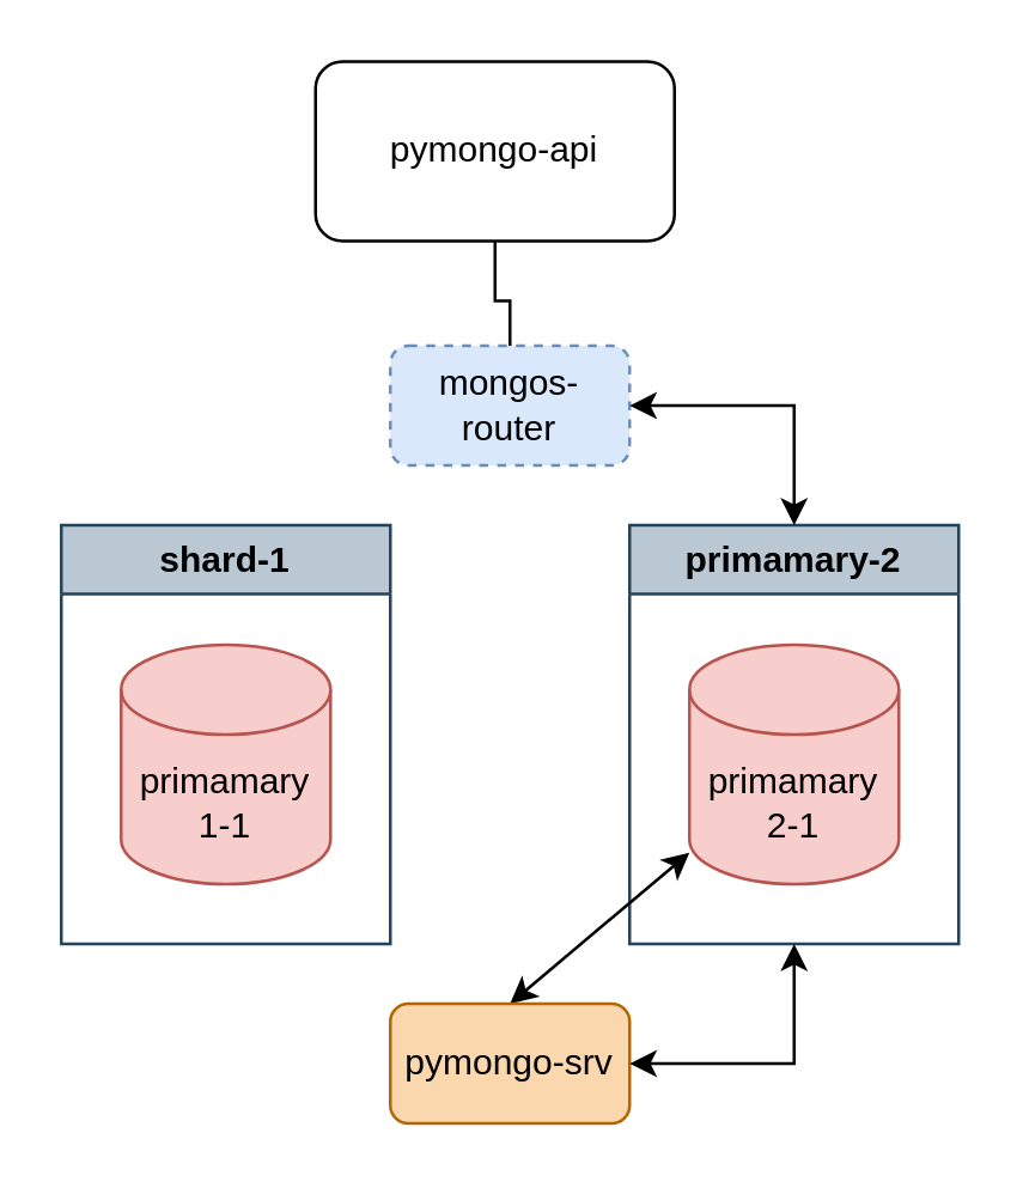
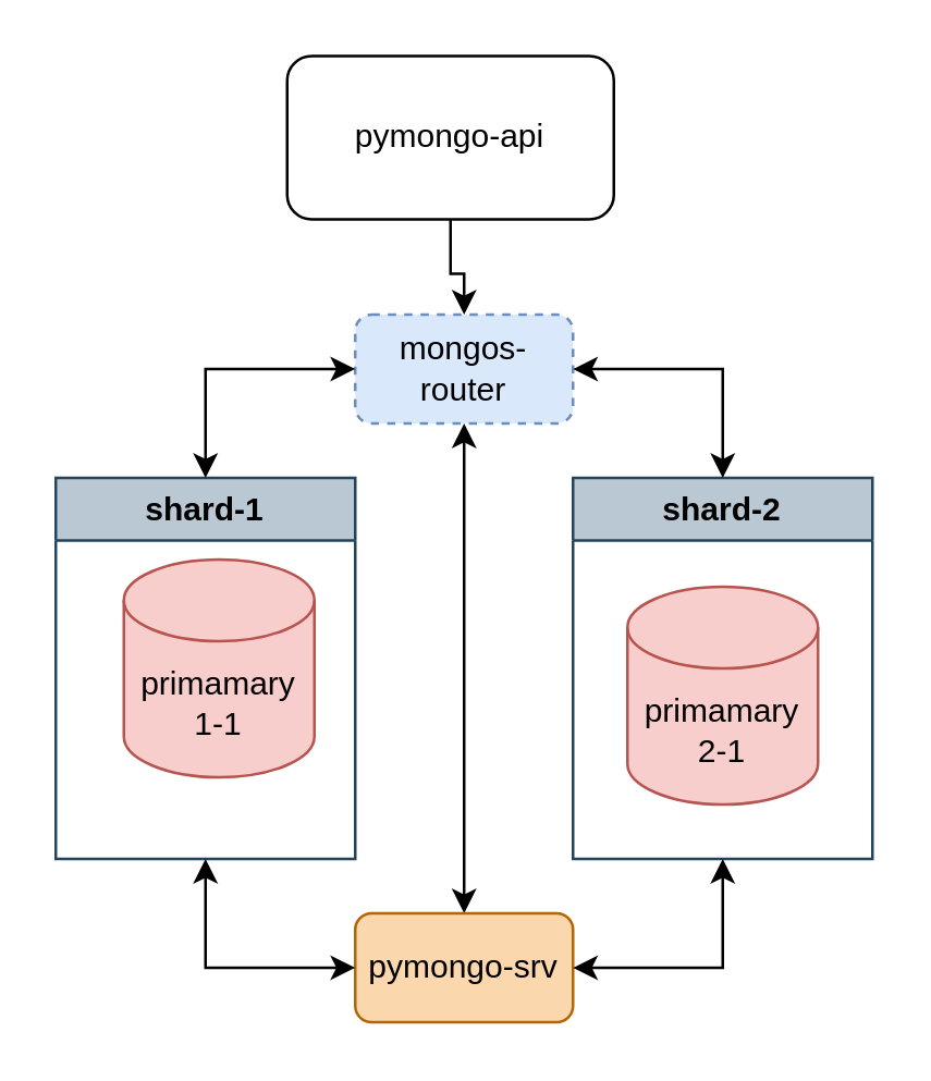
- <mxCell id="2" style="edgeStyle=orthogonalEdgeStyle;rounded=0;orthogonalLoop=1;jettySize=auto;html=1;endArrow=none;" parent="1" source="3" target="8" edge="1"><mxGeometry relative="1" as="geometry" /></mxCell>
+ <mxCell id="2" style="edgeStyle=orthogonalEdgeStyle;rounded=0;orthogonalLoop=1;jettySize=auto;html=1;" parent="1" source="3" target="8" edge="1"><mxGeometry relative="1" as="geometry" /></mxCell>
+ <mxCell id="9" value="" style="endArrow=classic;startArrow=classic;html=1;rounded=0;entryX=0;entryY=0.5;entryDx=0;entryDy=0;exitX=0.5;exitY=0;exitDx=0;exitDy=0;" parent="1" source="4" target="8" edge="1"><mxGeometry width="50" height="50" relative="1" as="geometry"><mxPoint x="70" y="155" as="sourcePoint" /><mxPoint x="120" y="105" as="targetPoint" /><Array as="points"><mxPoint x="75" y="135" /></Array></mxGeometry></mxCell>
- <mxCell id="6" value="primamary-2" style="swimlane;whiteSpace=wrap;html=1;fillColor=#bac8d3;strokeColor=#23445d;" parent="1" vertex="1"><mxGeometry x="210" y="175" width="110" height="140" as="geometry"><mxRectangle x="110" y="200" width="140" height="30" as="alternateBounds" /></mxGeometry></mxCell>
+ <mxCell id="6" value="shard-2" style="swimlane;whiteSpace=wrap;html=1;fillColor=#bac8d3;strokeColor=#23445d;" parent="1" vertex="1"><mxGeometry x="210" y="175" width="110" height="140" as="geometry"><mxRectangle x="110" y="200" width="140" height="30" as="alternateBounds" /></mxGeometry></mxCell>
- <mxCell id="5" value="primamary&lt;br&gt;1-1" style="shape=cylinder3;whiteSpace=wrap;html=1;boundedLbl=1;backgroundOutline=1;size=15;fillColor=#f8cecc;strokeColor=#b85450;" parent="4" vertex="1"><mxGeometry x="20" y="40" width="70" height="80" as="geometry" /></mxCell>
+ <mxCell id="5" value="primamary&lt;br&gt;1-1" style="shape=cylinder3;whiteSpace=wrap;html=1;boundedLbl=1;backgroundOutline=1;size=15;fillColor=#f8cecc;strokeColor=#b85450;" parent="4" vertex="1"><mxGeometry x="25" y="30" width="70" height="80" as="geometry" /></mxCell>
- <mxCell id="11" value="" style="endArrow=classic;startArrow=classic;html=1;rounded=0;exitX=0.5;exitY=0;exitDx=0;exitDy=0;" parent="1" source="12" target="7" edge="1"><mxGeometry width="50" height="50" relative="1" as="geometry"><mxPoint x="170" y="335" as="sourcePoint" /><mxPoint x="200" y="195" as="targetPoint" /></mxGeometry></mxCell>
+ <mxCell id="11" value="" style="endArrow=classic;startArrow=classic;html=1;rounded=0;entryX=0.5;entryY=1;entryDx=0;entryDy=0;exitX=0.5;exitY=0;exitDx=0;exitDy=0;" parent="1" source="12" target="8" edge="1"><mxGeometry width="50" height="50" relative="1" as="geometry"><mxPoint x="170" y="335" as="sourcePoint" /><mxPoint x="200" y="195" as="targetPoint" /></mxGeometry></mxCell>
+ <mxCell id="13" value="" style="endArrow=classic;startArrow=classic;html=1;rounded=0;entryX=0;entryY=0.5;entryDx=0;entryDy=0;exitX=0.5;exitY=1;exitDx=0;exitDy=0;" parent="1" source="4" target="12" edge="1"><mxGeometry width="50" height="50" relative="1" as="geometry"><mxPoint x="30" y="585" as="sourcePoint" /><mxPoint x="80" y="535" as="targetPoint" /><Array as="points"><mxPoint x="75" y="355" /></Array></mxGeometry></mxCell>
